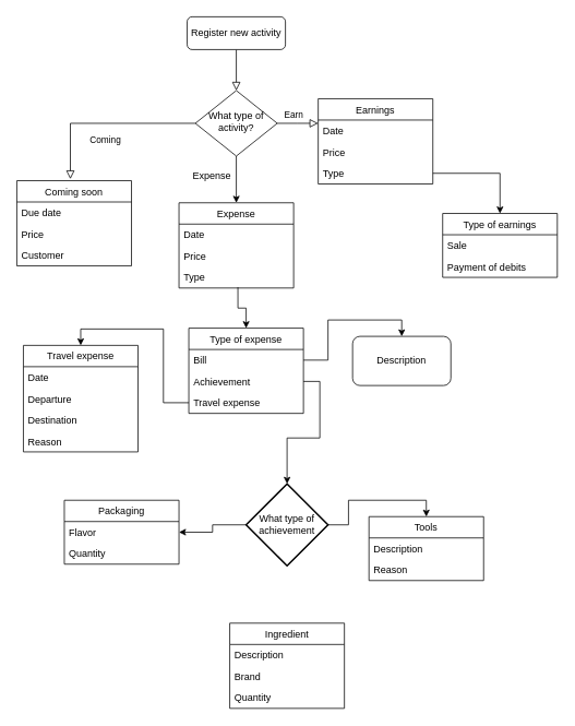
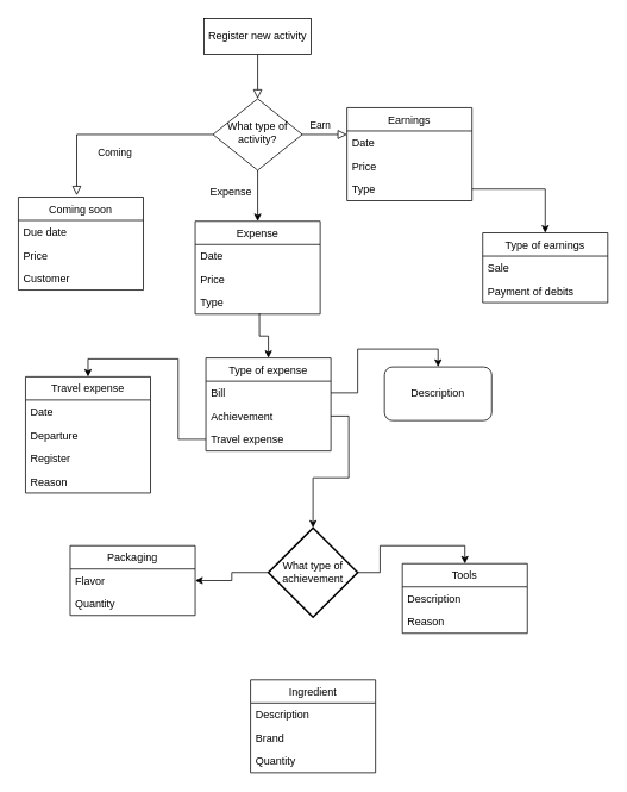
- <mxCell id="3" value="Register new activity" style="rounded=1;whiteSpace=wrap;html=1;fontSize=12;glass=0;strokeWidth=1;shadow=0;" parent="1" vertex="1"><mxGeometry x="228" y="20" width="120" height="40" as="geometry" /></mxCell>
+ <mxCell id="3" value="Register new activity" style="whiteSpace=wrap;html=1;fontSize=12;glass=0;strokeWidth=1;shadow=0;rounded=0;" parent="1" vertex="1"><mxGeometry x="228" y="20" width="120" height="40" as="geometry" /></mxCell>
- <mxCell id="33" value="Destination" style="text;strokeColor=none;fillColor=none;align=left;verticalAlign=top;spacingLeft=4;spacingRight=4;overflow=hidden;rotatable=0;points=[[0,0.5],[1,0.5]];portConstraint=eastwest;" parent="30" vertex="1"><mxGeometry y="78" width="140" height="26" as="geometry" /></mxCell>
+ <mxCell id="33" value="Register" style="text;strokeColor=none;fillColor=none;align=left;verticalAlign=top;spacingLeft=4;spacingRight=4;overflow=hidden;rotatable=0;points=[[0,0.5],[1,0.5]];portConstraint=eastwest;" parent="30" vertex="1"><mxGeometry y="78" width="140" height="26" as="geometry" /></mxCell>
